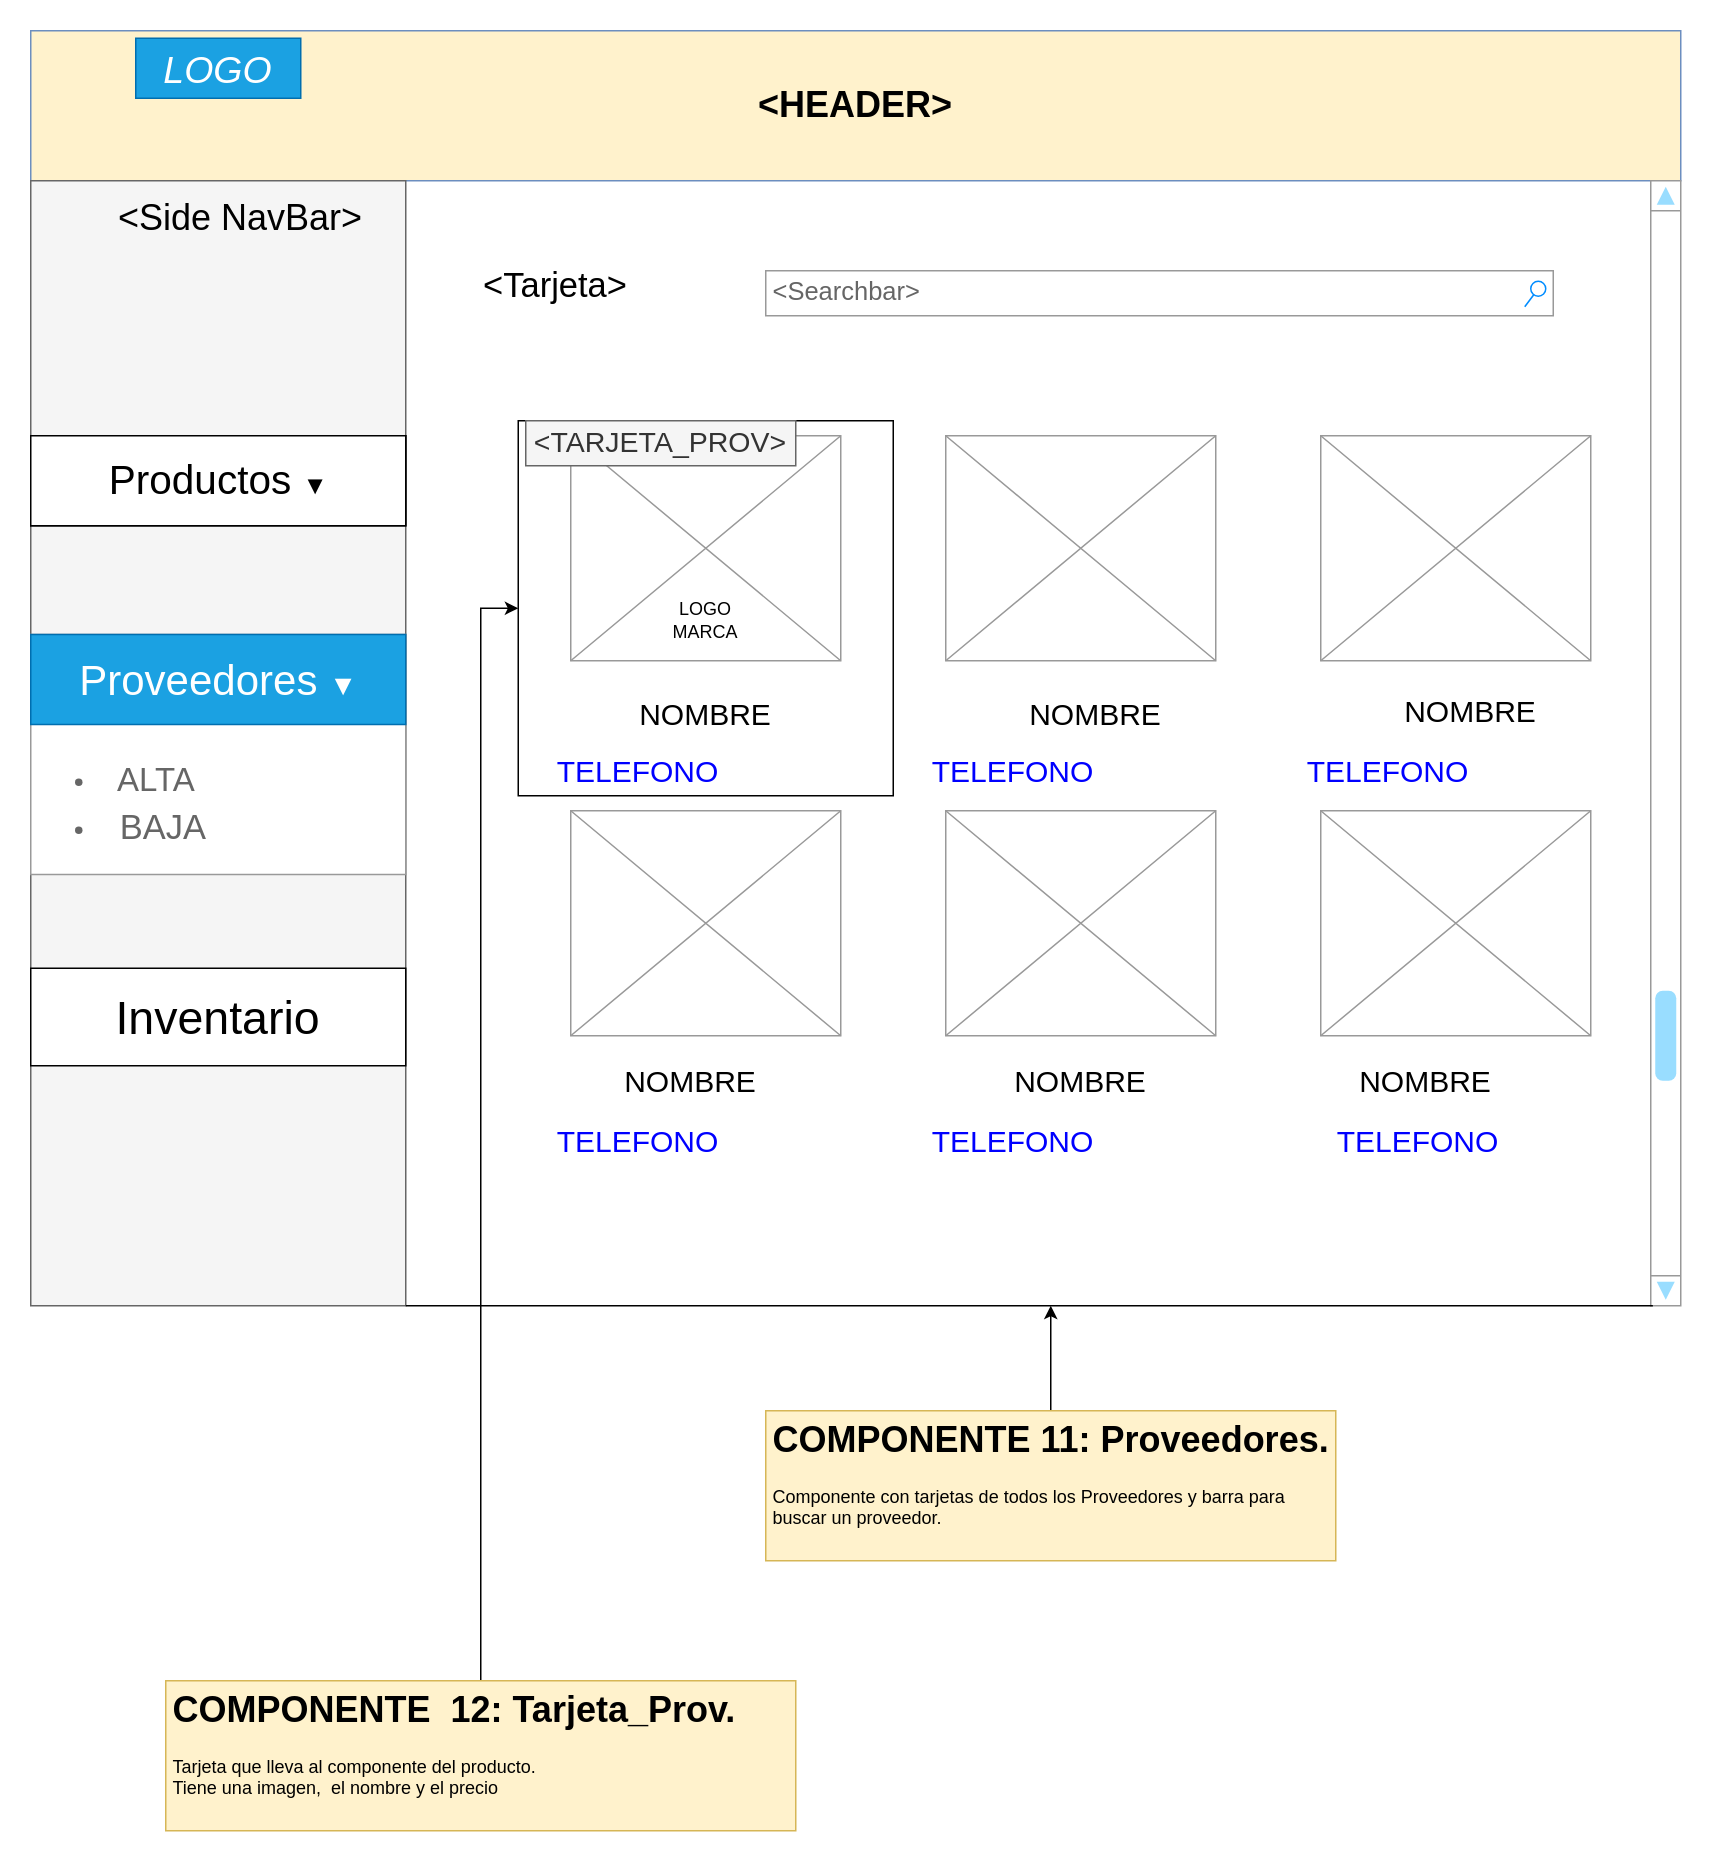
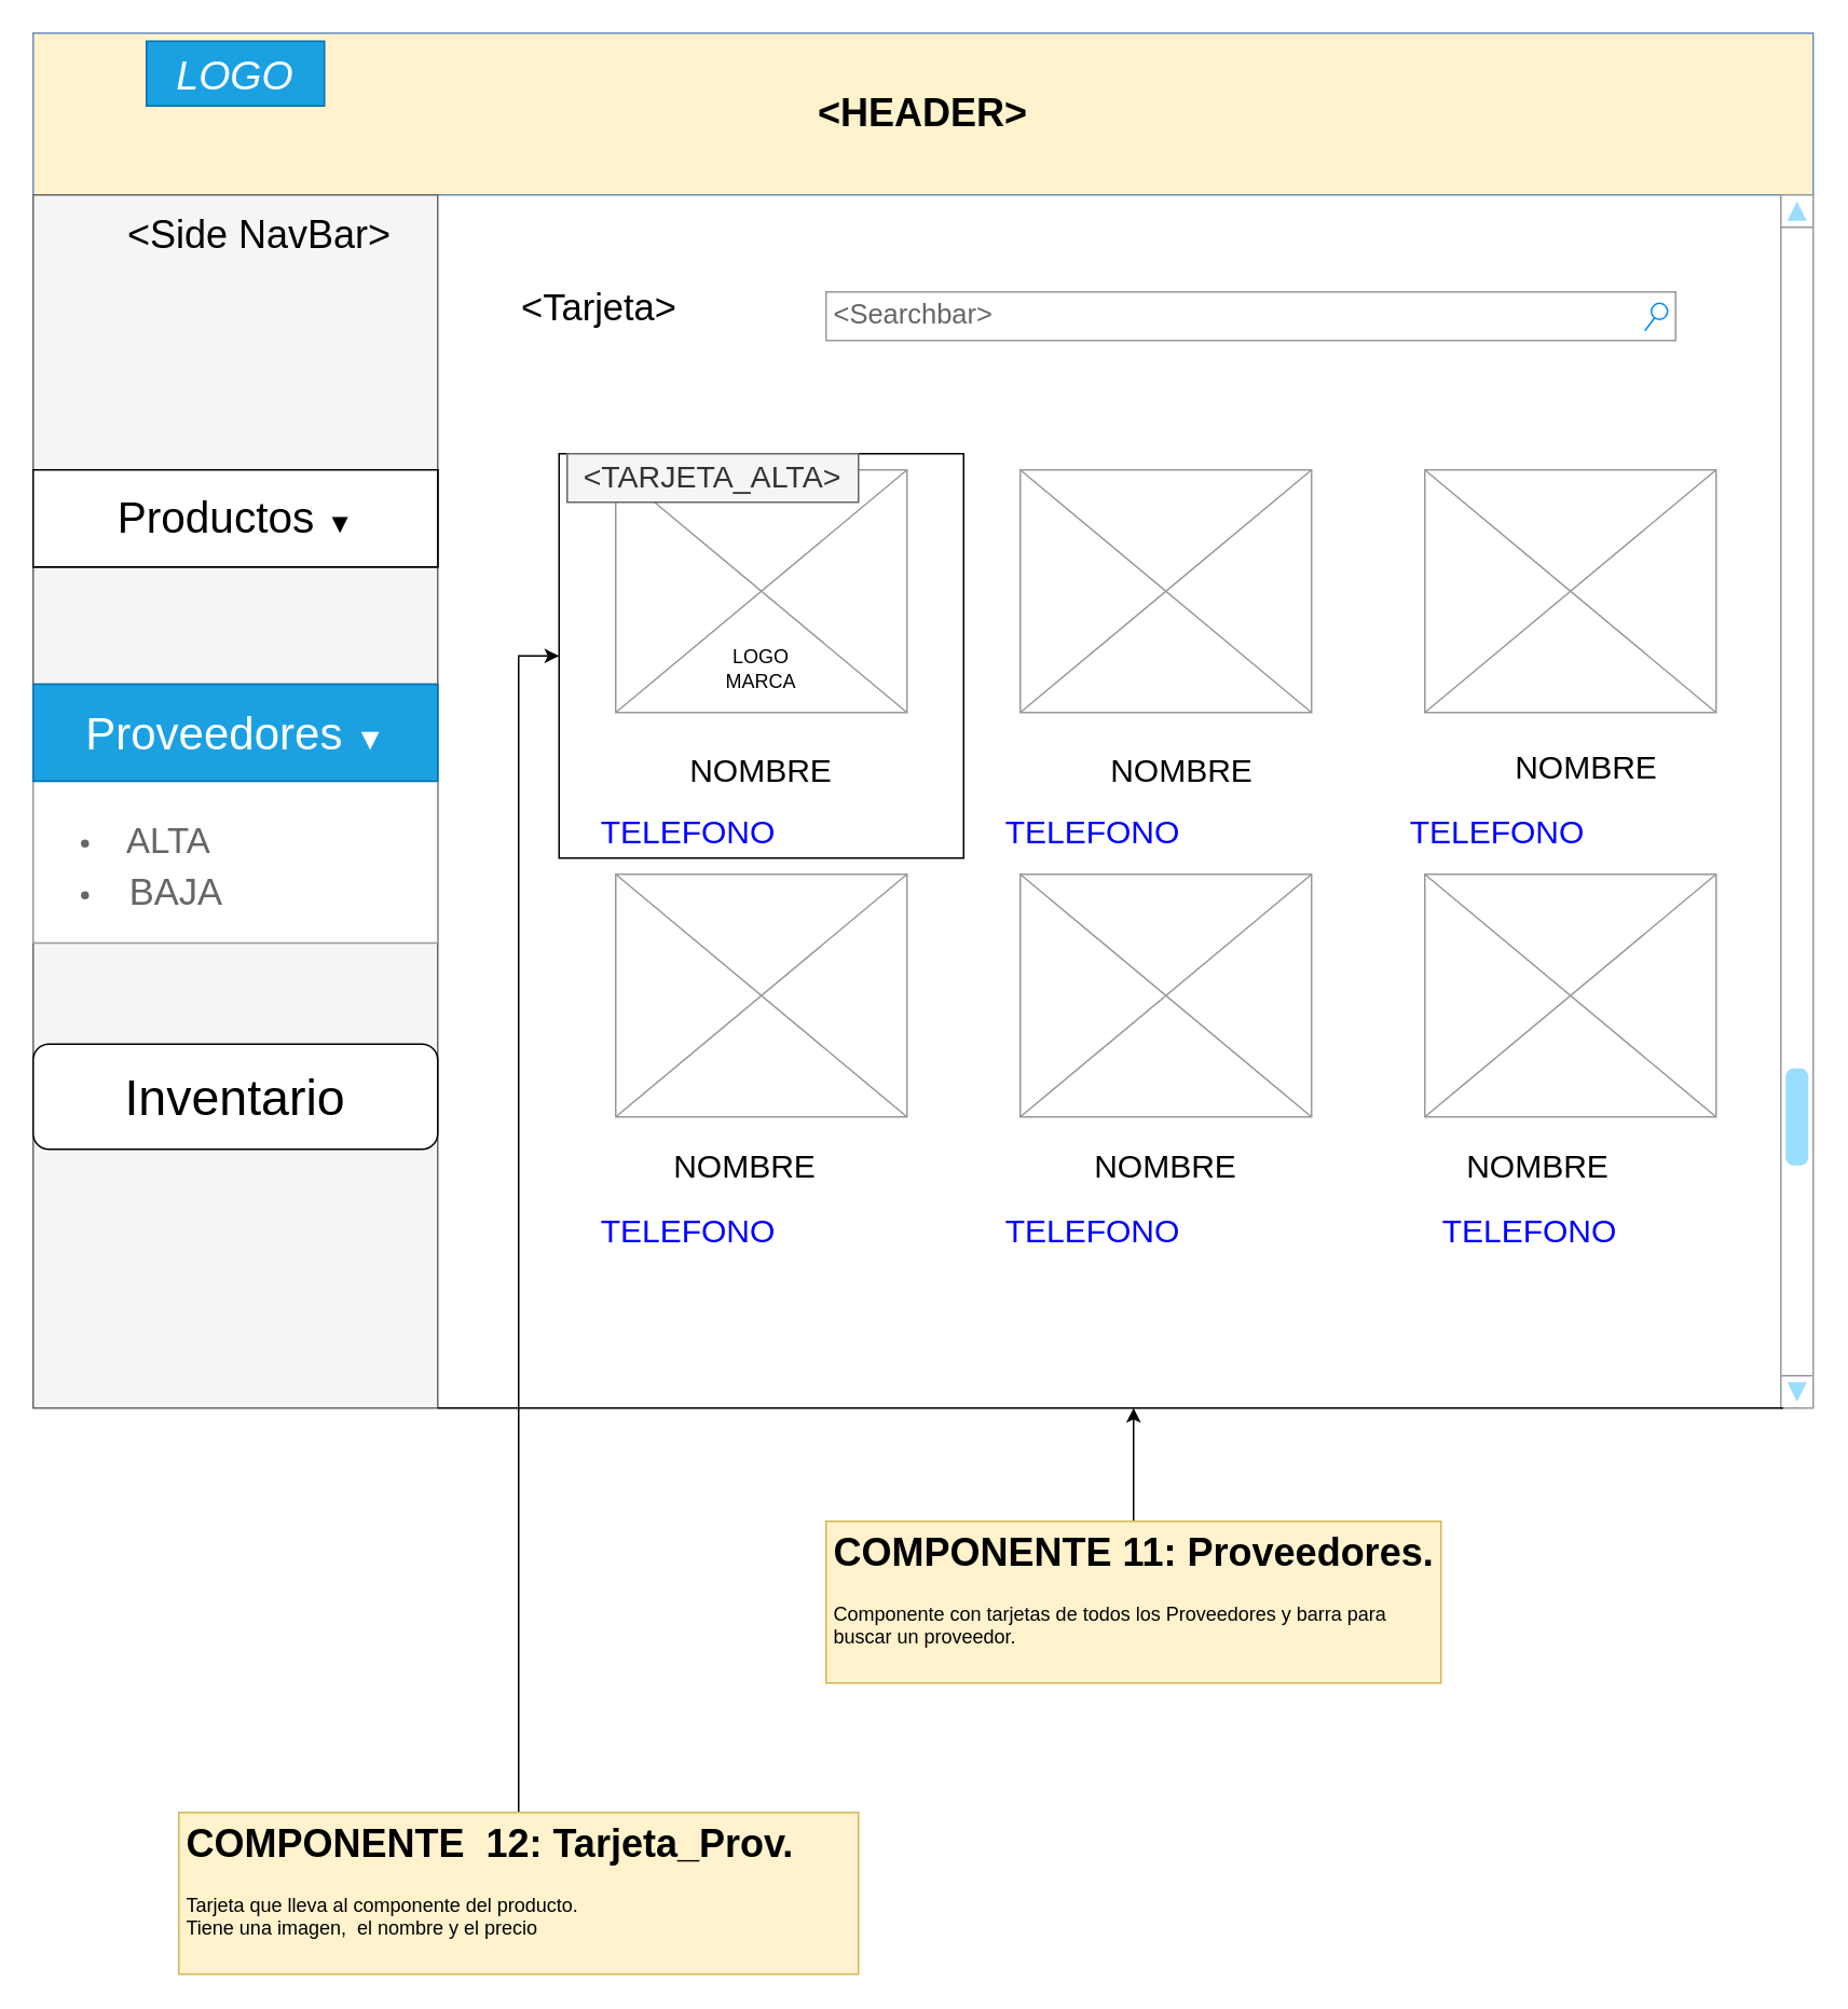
- <mxCell id="25" value="&lt;div style=&quot;font-size: 19px&quot;&gt;&lt;font style=&quot;font-size: 19px&quot;&gt;&amp;lt;&lt;/font&gt;&lt;font style=&quot;font-size: 19px&quot;&gt;&lt;font style=&quot;font-size: 19px&quot;&gt;TARJETA_PROV&amp;gt;&lt;/font&gt;&lt;/font&gt;&lt;/div&gt;" style="text;html=1;strokeColor=#666666;fillColor=#f5f5f5;align=center;verticalAlign=middle;whiteSpace=wrap;rounded=0;fontColor=#333333;" vertex="1" parent="1"><mxGeometry x="350" y="280" width="180" height="30" as="geometry" /></mxCell>
+ <mxCell id="25" value="&lt;div style=&quot;font-size: 19px&quot;&gt;&lt;font style=&quot;font-size: 19px&quot;&gt;&amp;lt;&lt;/font&gt;&lt;font style=&quot;font-size: 19px&quot;&gt;&lt;font style=&quot;font-size: 19px&quot;&gt;TARJETA_ALTA&amp;gt;&lt;/font&gt;&lt;/font&gt;&lt;/div&gt;" style="text;html=1;strokeColor=#666666;fillColor=#f5f5f5;align=center;verticalAlign=middle;whiteSpace=wrap;rounded=0;fontColor=#333333;" vertex="1" parent="1"><mxGeometry x="350" y="280" width="180" height="30" as="geometry" /></mxCell>
- <mxCell id="10" value="&lt;font style=&quot;font-size: 31px&quot;&gt;Inventario&lt;/font&gt;" style="rounded=0;whiteSpace=wrap;html=1;" vertex="1" parent="1"><mxGeometry y="645" width="250" height="65" as="geometry" x="20" /></mxCell>
+ <mxCell id="10" value="&lt;font style=&quot;font-size: 31px&quot;&gt;Inventario&lt;/font&gt;" style="whiteSpace=wrap;html=1;rounded=1;" vertex="1" parent="1"><mxGeometry y="645" width="250" height="65" as="geometry" x="20" /></mxCell>
